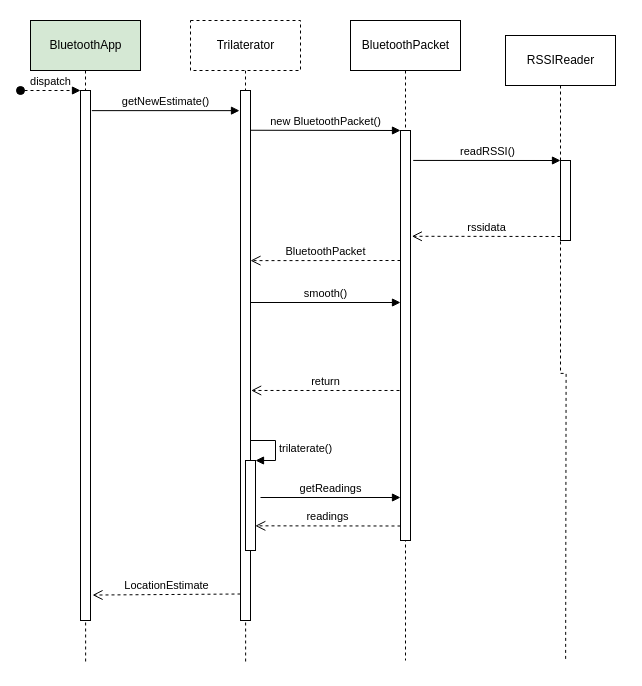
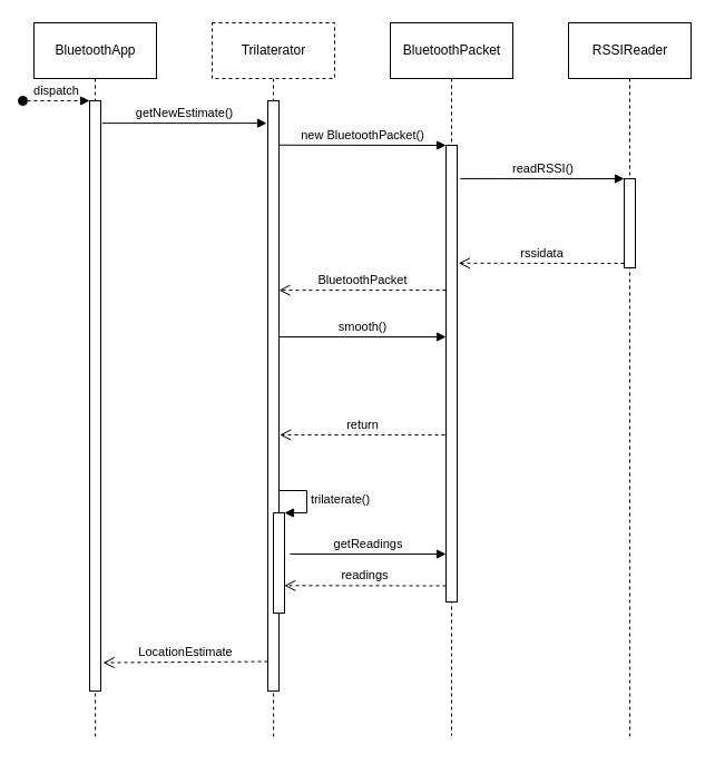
- <mxCell id="3" value="BluetoothApp" style="html=1;fillColor=#d5e8d4;" parent="1" vertex="1"><mxGeometry x="30" y="20" width="110" height="50" as="geometry" /></mxCell>
+ <mxCell id="3" value="BluetoothApp" style="html=1;" parent="1" vertex="1"><mxGeometry x="30" y="20" width="110" height="50" as="geometry" /></mxCell>
- <mxCell id="9" value="RSSIReader" style="html=1;" parent="1" vertex="1"><mxGeometry x="505" y="35" width="110" height="50" as="geometry" /></mxCell>
+ <mxCell id="9" value="RSSIReader" style="html=1;" parent="1" vertex="1"><mxGeometry x="510" y="20" width="110" height="50" as="geometry" /></mxCell>
